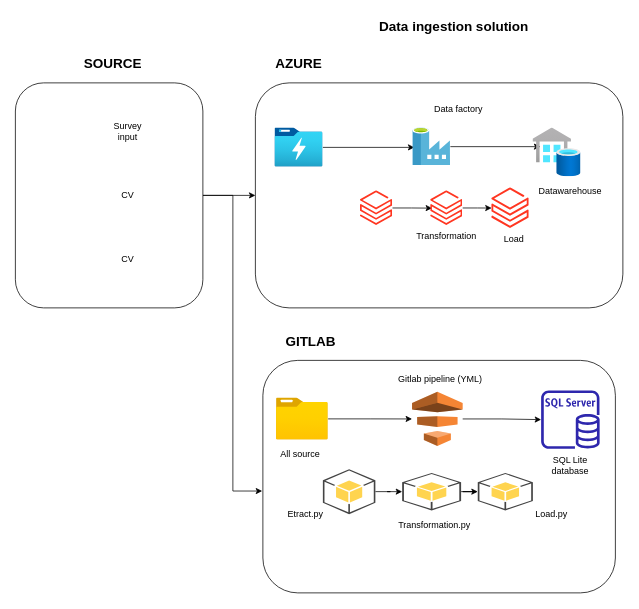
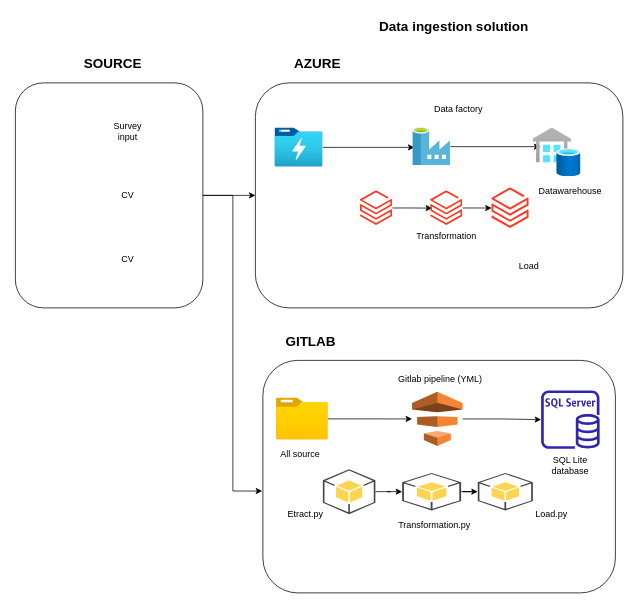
- <mxCell id="14" value="&lt;font style=&quot;font-size: 18px;&quot;&gt;&lt;b&gt;AZURE&lt;/b&gt;&lt;/font&gt;" style="text;strokeColor=none;align=center;fillColor=none;html=1;verticalAlign=middle;whiteSpace=wrap;rounded=0;" vertex="1" parent="1"><mxGeometry x="368" y="70" width="60" height="30" as="geometry" /></mxCell>
+ <mxCell id="14" value="&lt;font style=&quot;font-size: 18px;&quot;&gt;&lt;b&gt;AZURE&lt;/b&gt;&lt;/font&gt;" style="text;strokeColor=none;align=center;fillColor=none;html=1;verticalAlign=middle;whiteSpace=wrap;rounded=0;" vertex="1" parent="1"><mxGeometry x="393" y="70" width="60" height="30" as="geometry" /></mxCell>
- <mxCell id="26" value="Load" style="text;strokeColor=none;align=center;fillColor=none;html=1;verticalAlign=middle;whiteSpace=wrap;rounded=0;" vertex="1" parent="1"><mxGeometry x="655" y="303.9" width="60" height="30" as="geometry" /></mxCell>
+ <mxCell id="26" value="Load" style="text;strokeColor=none;align=center;fillColor=none;html=1;verticalAlign=middle;whiteSpace=wrap;rounded=0;" vertex="1" parent="1"><mxGeometry x="675" y="338.9" width="60" height="30" as="geometry" /></mxCell>
